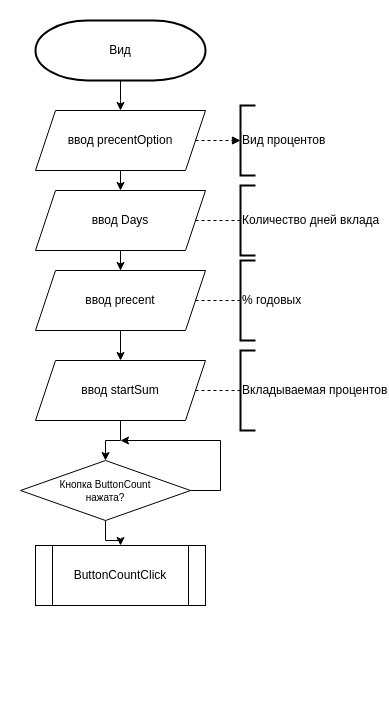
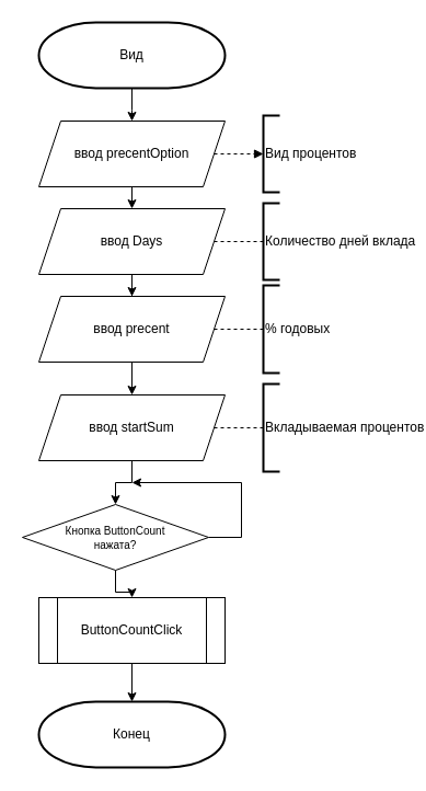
+ <mxCell id="23" value="" style="edgeStyle=orthogonalEdgeStyle;rounded=0;orthogonalLoop=1;jettySize=auto;html=1;" edge="1" parent="1" source="24" target="25"><mxGeometry relative="1" as="geometry" /></mxCell>
+ <mxCell id="25" value="Конец" style="strokeWidth=2;html=1;shape=mxgraph.flowchart.terminator;whiteSpace=wrap;" vertex="1" parent="1"><mxGeometry x="35" y="640" width="170" height="60" as="geometry" /></mxCell>
